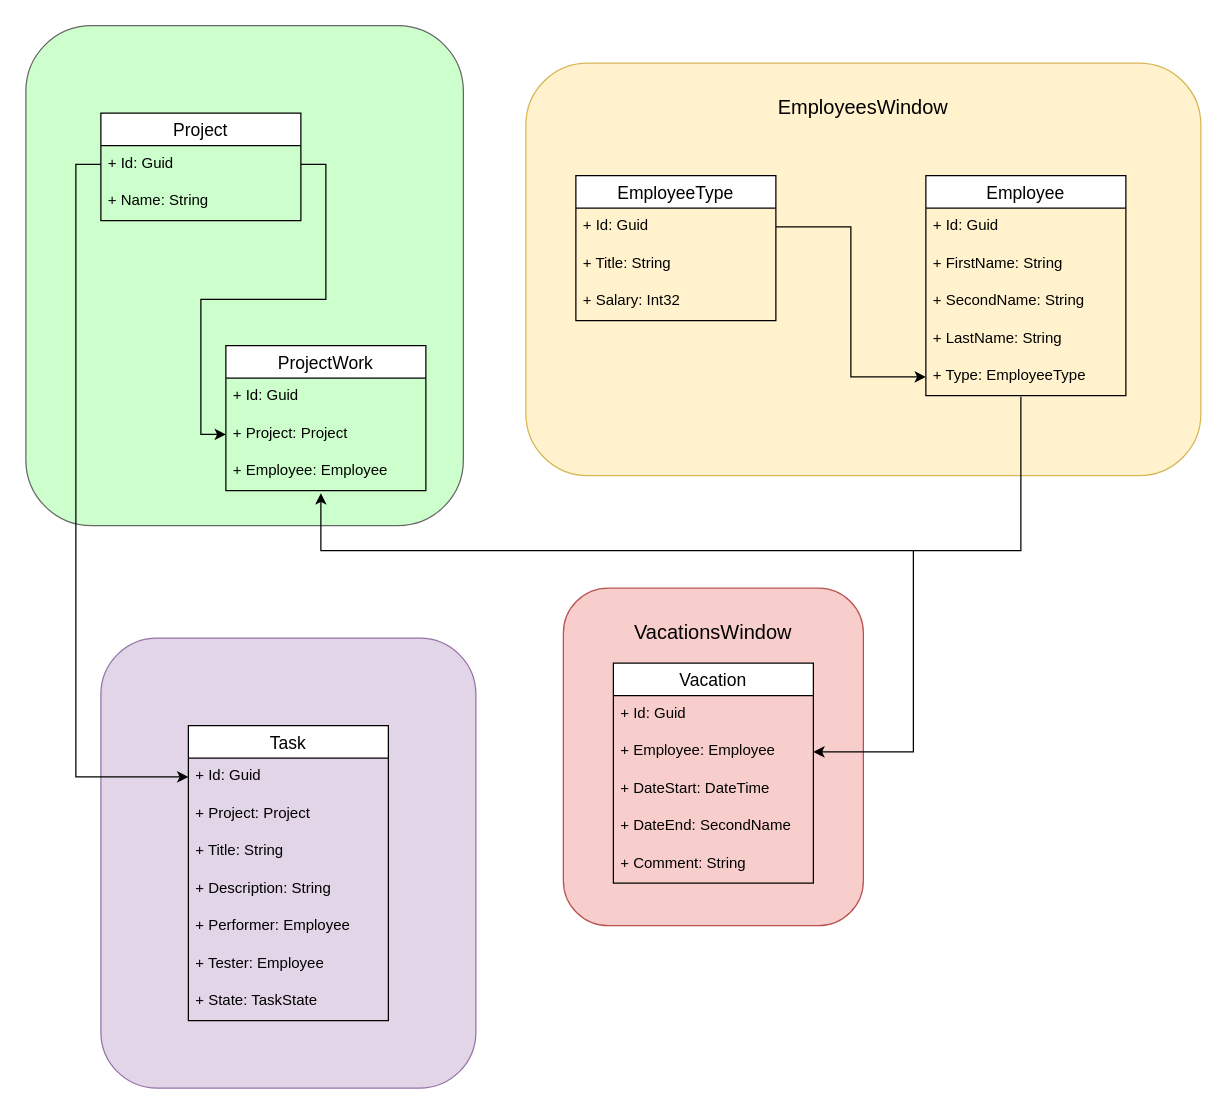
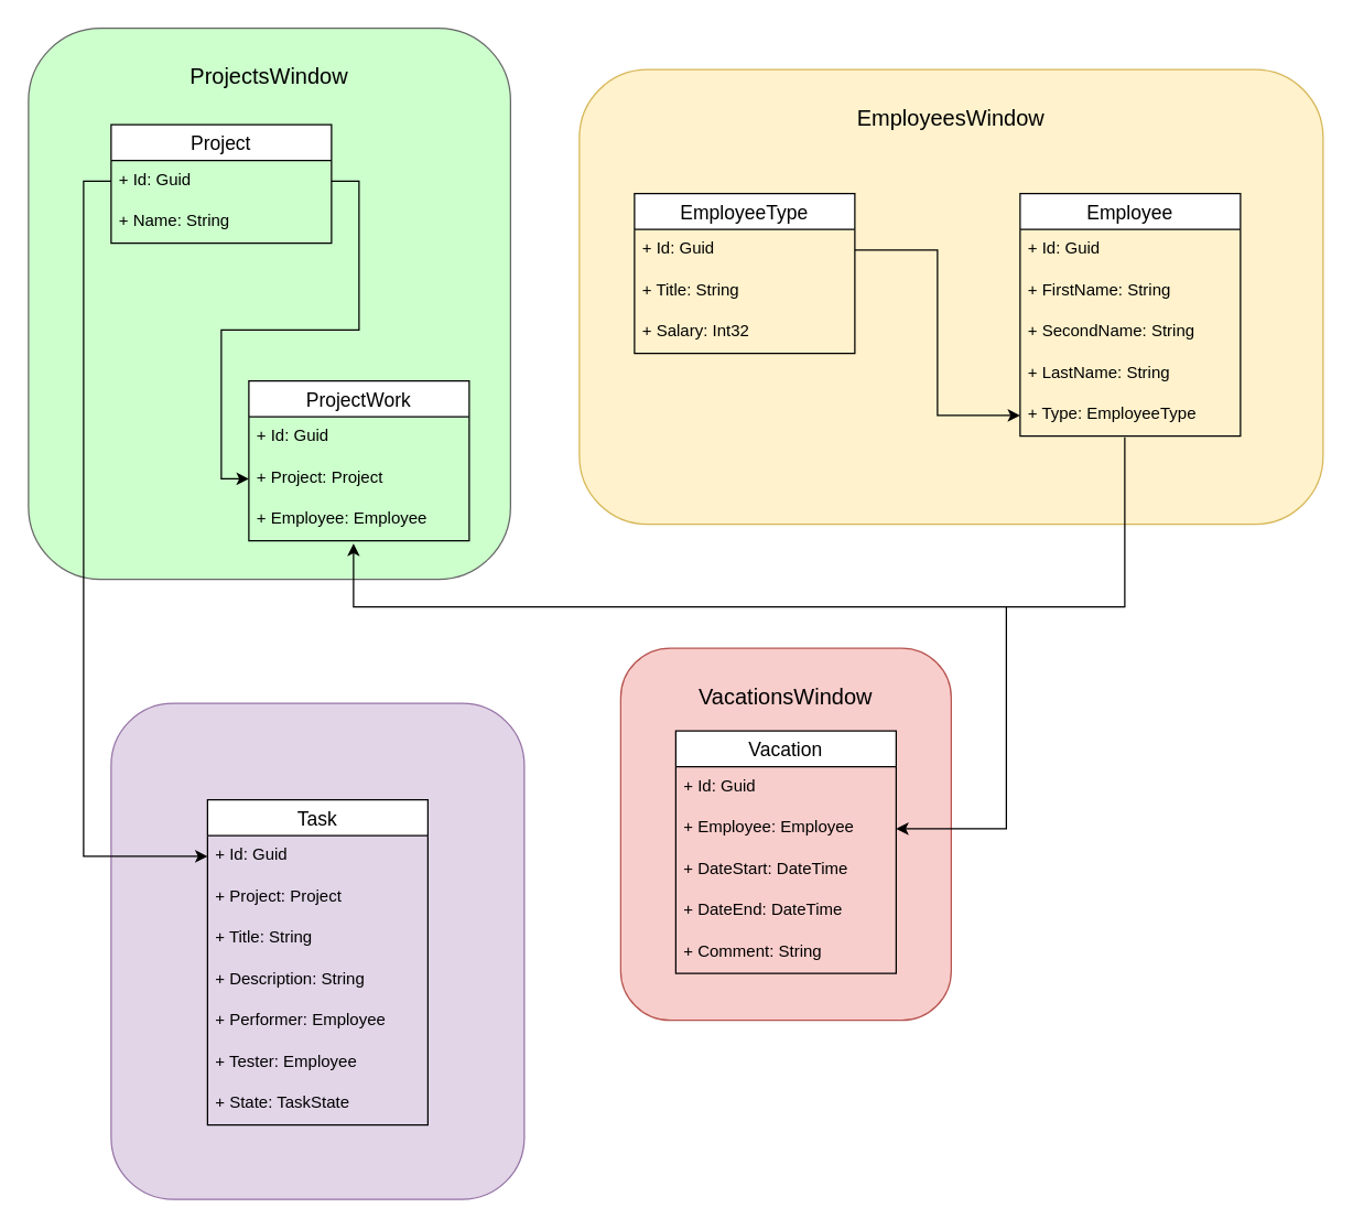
+ <mxCell id="37" value="ProjectsWindow" style="text;html=1;strokeColor=none;fillColor=none;align=center;verticalAlign=middle;whiteSpace=wrap;rounded=0;fontSize=16;" parent="1" vertex="1"><mxGeometry x="20" y="30" width="350" height="50" as="geometry" /></mxCell>
- <mxCell id="25" value="+ DateEnd: SecondName" style="text;strokeColor=none;fillColor=none;spacingLeft=4;spacingRight=4;overflow=hidden;rotatable=0;points=[[0,0.5],[1,0.5]];portConstraint=eastwest;fontSize=12;" parent="21" vertex="1"><mxGeometry y="116" width="160" height="30" as="geometry" /></mxCell>
+ <mxCell id="25" value="+ DateEnd: DateTime" style="text;strokeColor=none;fillColor=none;spacingLeft=4;spacingRight=4;overflow=hidden;rotatable=0;points=[[0,0.5],[1,0.5]];portConstraint=eastwest;fontSize=12;" parent="21" vertex="1"><mxGeometry y="116" width="160" height="30" as="geometry" /></mxCell>
